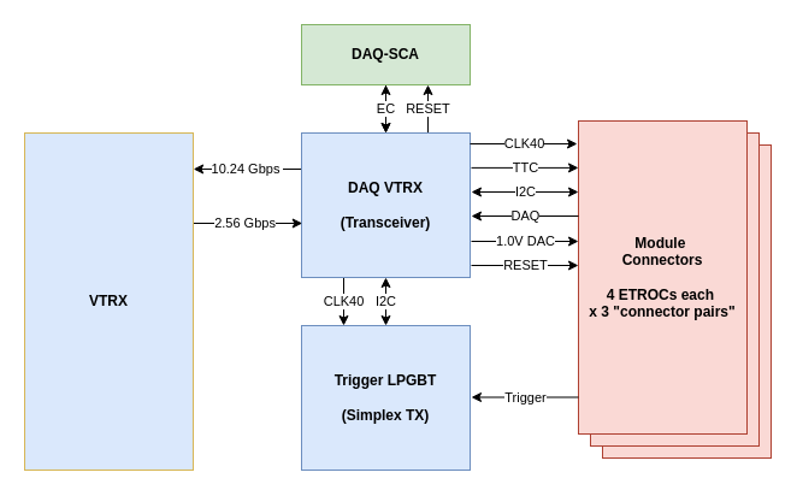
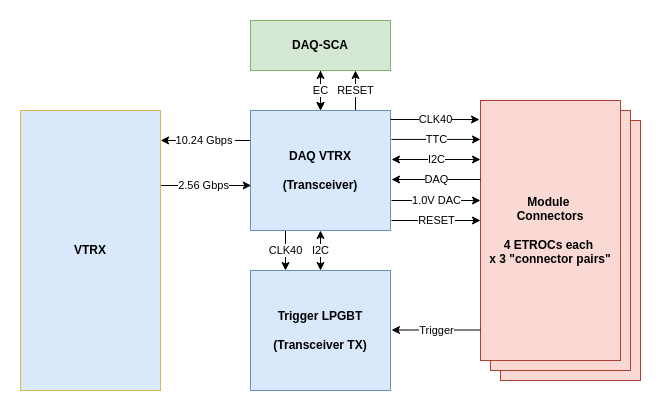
- <mxCell id="4" value="&lt;b&gt;Trigger LPGBT&lt;br&gt;&lt;br&gt;(Simplex TX)&lt;br&gt;&lt;/b&gt;" style="rounded=0;whiteSpace=wrap;html=1;fillColor=#dae8fc;strokeColor=#6c8ebf;" parent="1" vertex="1"><mxGeometry x="250" y="270" width="140" height="120" as="geometry" /></mxCell>
+ <mxCell id="4" value="&lt;b&gt;Trigger LPGBT&lt;br&gt;&lt;br&gt;(Transceiver TX)&lt;br&gt;&lt;/b&gt;" style="rounded=0;whiteSpace=wrap;html=1;fillColor=#dae8fc;strokeColor=#6c8ebf;" parent="1" vertex="1"><mxGeometry x="250" y="270" width="140" height="120" as="geometry" /></mxCell>
